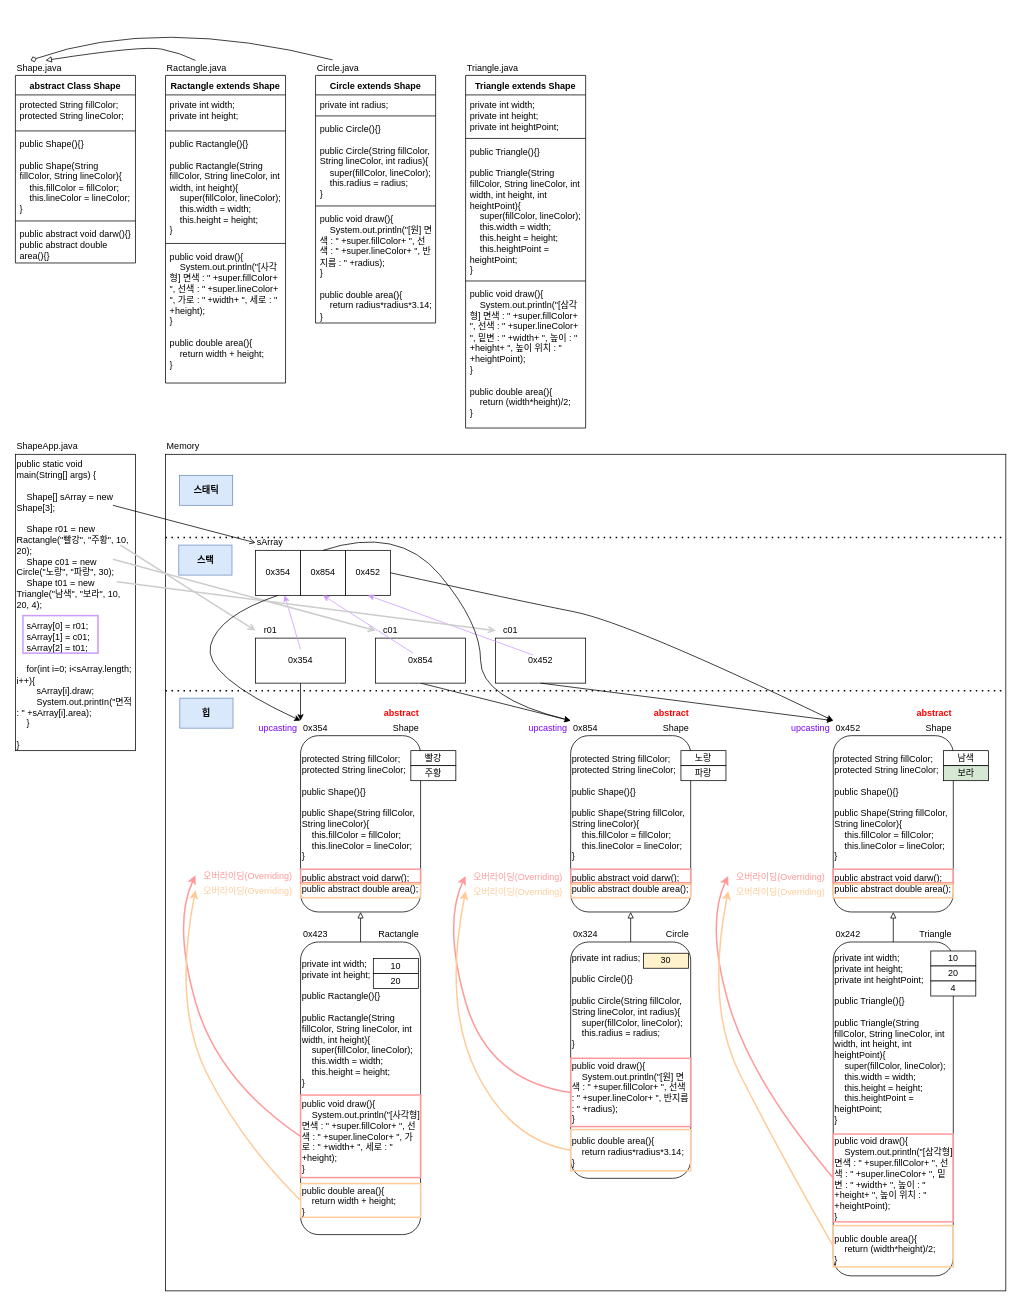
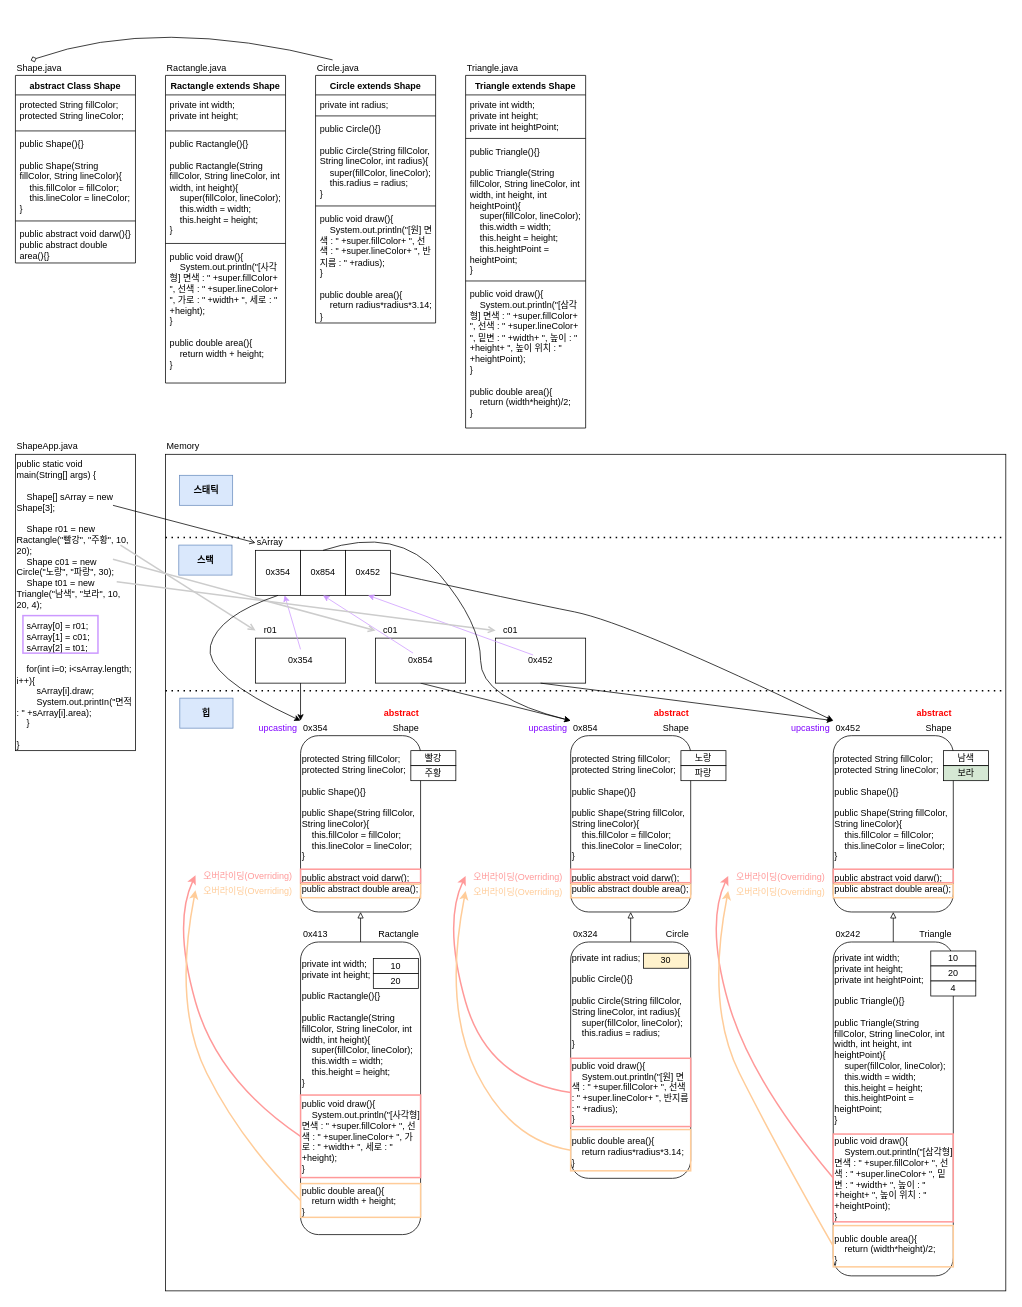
- <mxCell id="128" value="" style="curved=1;endArrow=block;html=1;strokeColor=#000000;strokeWidth=1;fontColor=#FFCC99;exitX=0.25;exitY=0;exitDx=0;exitDy=0;entryX=0.25;entryY=0;entryDx=0;entryDy=0;endFill=0;" edge="1" parent="1" source="20" target="13"><mxGeometry width="50" height="50" relative="1" as="geometry"><mxPoint x="290" y="80" as="sourcePoint" /><mxPoint x="340" y="30" as="targetPoint" /><Array as="points"><mxPoint x="240" y="70" /><mxPoint x="190" y="60" /></Array></mxGeometry></mxCell>
- <mxCell id="57" value="0x423" style="text;html=1;strokeColor=none;fillColor=none;align=center;verticalAlign=middle;whiteSpace=wrap;rounded=0;" vertex="1" parent="1"><mxGeometry x="400" y="1235" width="40" height="20" as="geometry" /></mxCell>
+ <mxCell id="57" value="0x413" style="text;html=1;strokeColor=none;fillColor=none;align=center;verticalAlign=middle;whiteSpace=wrap;rounded=0;" vertex="1" parent="1"><mxGeometry x="400" y="1235" width="40" height="20" as="geometry" /></mxCell>
